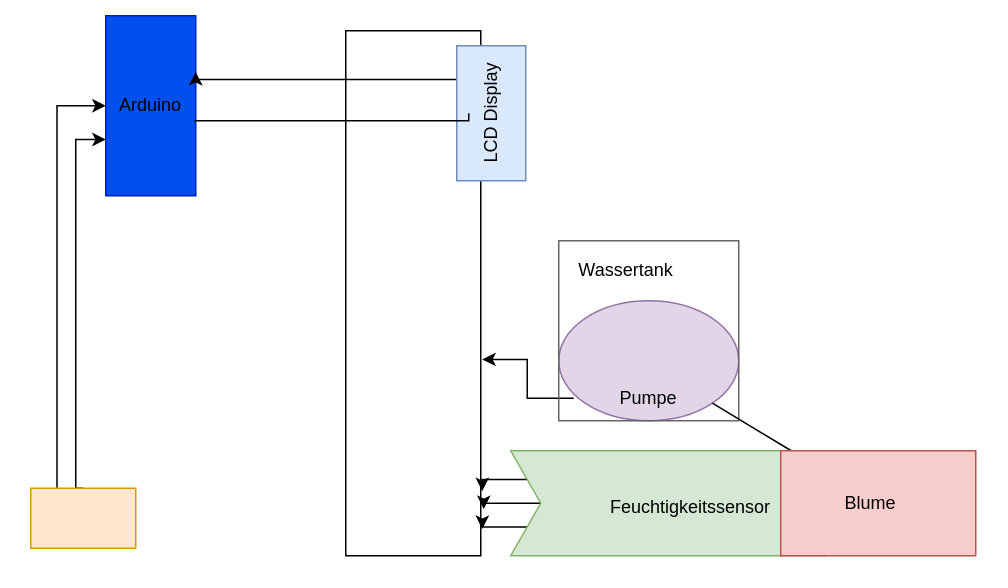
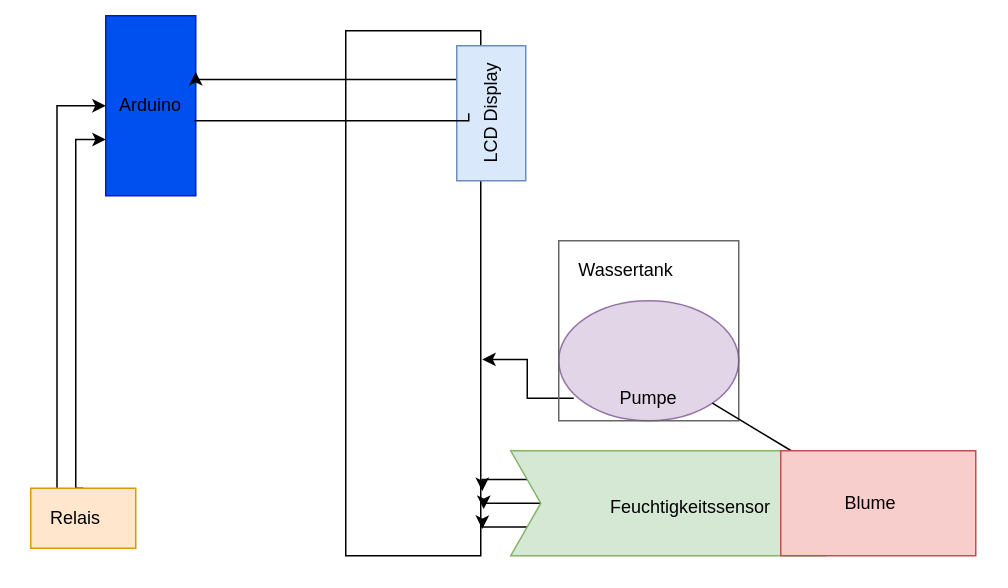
+ <mxCell id="20" value="Relais" style="text;html=1;strokeColor=none;fillColor=none;align=center;verticalAlign=middle;whiteSpace=wrap;rounded=0;" vertex="1" parent="1"><mxGeometry x="30" y="335" width="40" height="20" as="geometry" /></mxCell>
